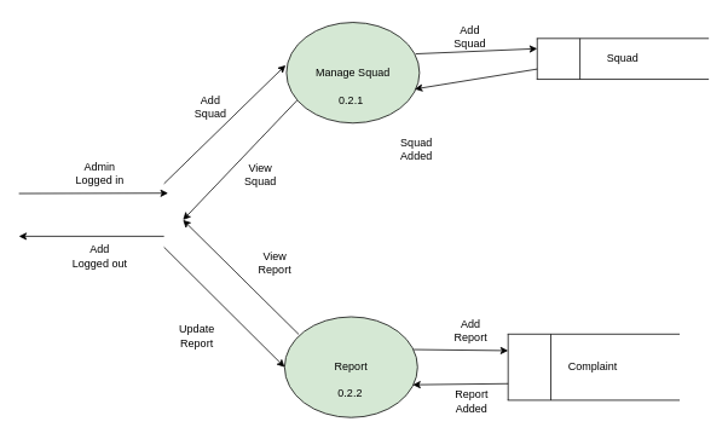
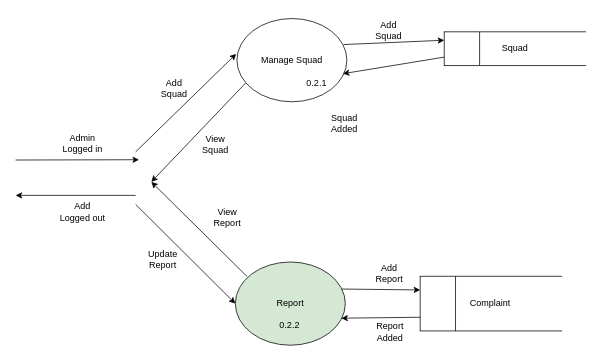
- <mxCell id="7" value="Manage Squad" style="ellipse;whiteSpace=wrap;html=1;fillColor=#d5e8d4;" parent="1" vertex="1"><mxGeometry x="315.079" y="24.21" width="146.597" height="110.979" as="geometry" /></mxCell>
+ <mxCell id="7" value="Manage Squad" style="ellipse;whiteSpace=wrap;html=1;" parent="1" vertex="1"><mxGeometry x="315.079" y="24.21" width="146.597" height="110.979" as="geometry" /></mxCell>
- <mxCell id="12" value="0.2.1" style="text;html=1;align=center;verticalAlign=middle;resizable=0;points=[];autosize=1;strokeColor=none;fillColor=none;" parent="1" vertex="1"><mxGeometry x="361.152" y="96.346" width="50" height="30" as="geometry" /></mxCell>
+ <mxCell id="12" value="0.2.1" style="text;html=1;align=center;verticalAlign=middle;resizable=0;points=[];autosize=1;strokeColor=none;fillColor=none;" parent="1" vertex="1"><mxGeometry x="396.152" y="96.346" width="50" height="30" as="geometry" /></mxCell>
- <mxCell id="4" value="Update&lt;br&gt;Report" style="text;html=1;align=center;verticalAlign=middle;resizable=0;points=[];autosize=1;strokeColor=none;fillColor=none;" parent="1" vertex="1"><mxGeometry x="186.283" y="350.242" width="60" height="40" as="geometry" /></mxCell>
+ <mxCell id="4" value="Update&lt;br&gt;Report" style="text;html=1;align=center;verticalAlign=middle;resizable=0;points=[];autosize=1;strokeColor=none;fillColor=none;" parent="1" vertex="1"><mxGeometry x="186.283" y="325.242" width="60" height="40" as="geometry" /></mxCell>
